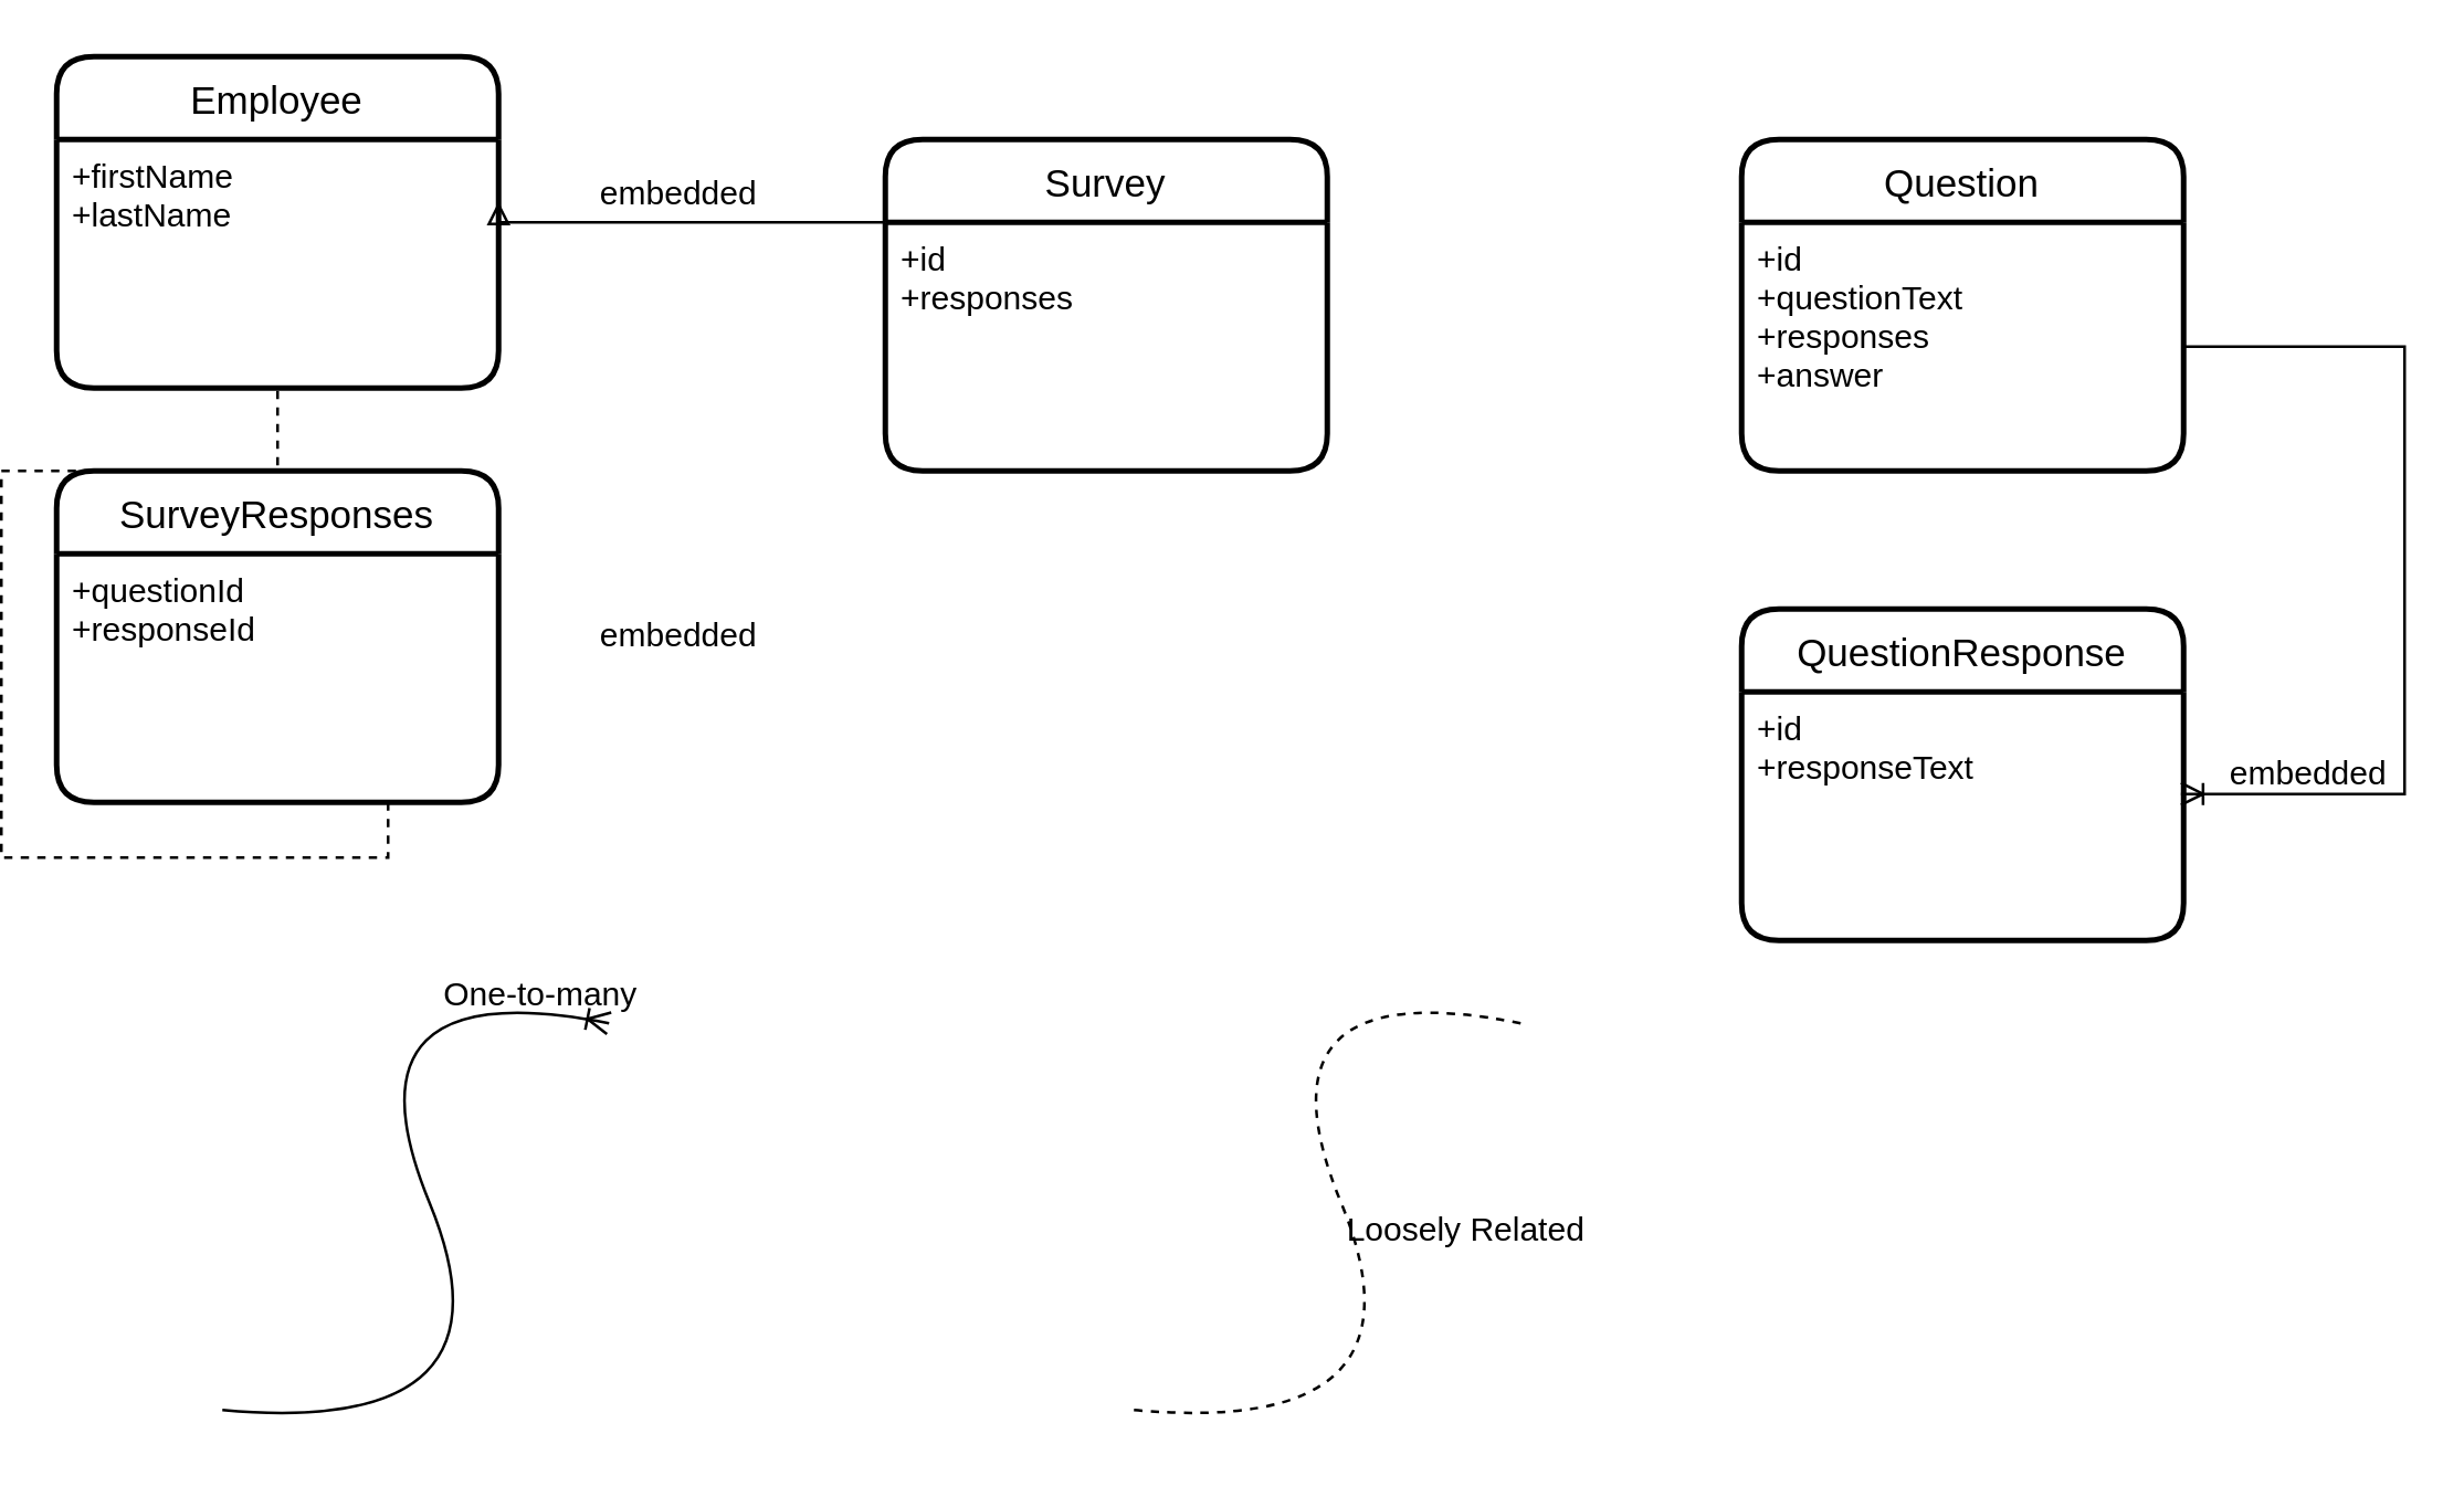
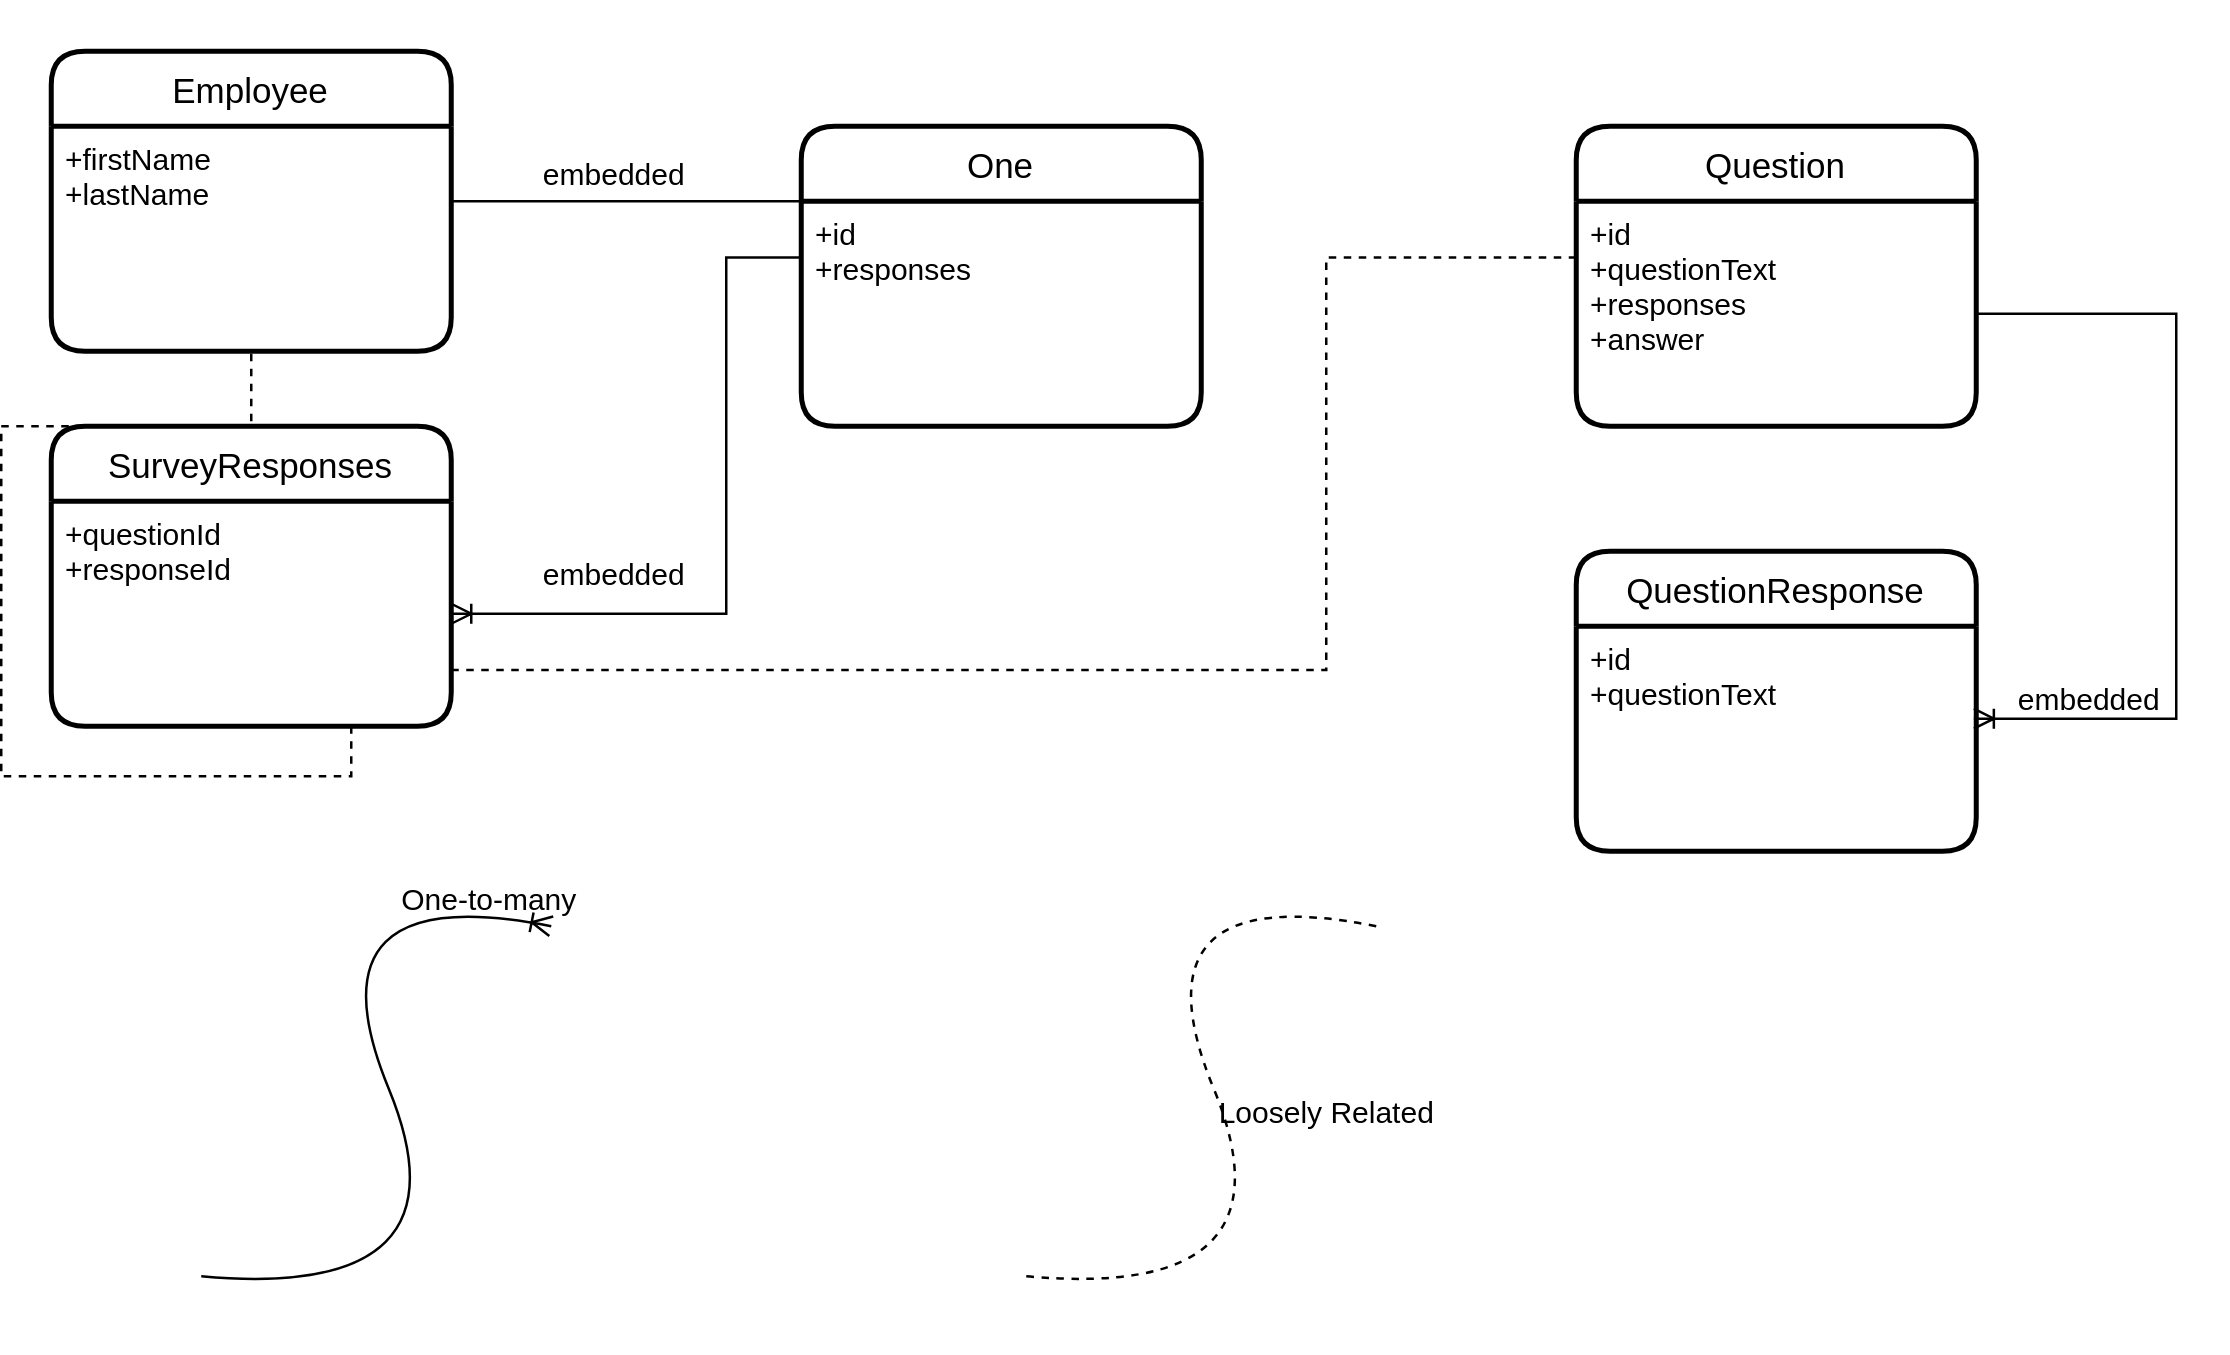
- <mxCell id="4" value="Survey" style="swimlane;childLayout=stackLayout;horizontal=1;startSize=30;horizontalStack=0;rounded=1;fontSize=14;fontStyle=0;strokeWidth=2;resizeParent=0;resizeLast=1;shadow=0;dashed=0;align=center;" vertex="1" parent="1"><mxGeometry x="320" y="50" width="160" height="120" as="geometry" /></mxCell>
+ <mxCell id="4" value="One" style="swimlane;childLayout=stackLayout;horizontal=1;startSize=30;horizontalStack=0;rounded=1;fontSize=14;fontStyle=0;strokeWidth=2;resizeParent=0;resizeLast=1;shadow=0;dashed=0;align=center;" vertex="1" parent="1"><mxGeometry x="320" y="50" width="160" height="120" as="geometry" /></mxCell>
- <mxCell id="8" style="edgeStyle=orthogonalEdgeStyle;rounded=0;orthogonalLoop=1;jettySize=auto;html=1;exitX=0;exitY=0;exitDx=0;exitDy=0;entryX=1;entryY=0.25;entryDx=0;entryDy=0;endArrow=block;endFill=0;" edge="1" parent="1" source="5" target="3"><mxGeometry relative="1" as="geometry"><Array as="points"><mxPoint x="280" y="80" /><mxPoint x="180" y="80" /></Array></mxGeometry></mxCell>
+ <mxCell id="8" style="edgeStyle=orthogonalEdgeStyle;rounded=0;orthogonalLoop=1;jettySize=auto;html=1;exitX=0;exitY=0;exitDx=0;exitDy=0;entryX=1;entryY=0.25;entryDx=0;entryDy=0;endArrow=none;endFill=0;" edge="1" parent="1" source="5" target="3"><mxGeometry relative="1" as="geometry"><Array as="points"><mxPoint x="280" y="80" /><mxPoint x="180" y="80" /></Array></mxGeometry></mxCell>
+ <mxCell id="9" style="edgeStyle=orthogonalEdgeStyle;rounded=0;orthogonalLoop=1;jettySize=auto;html=1;exitX=0;exitY=0.25;exitDx=0;exitDy=0;entryX=1;entryY=0.5;entryDx=0;entryDy=0;endArrow=ERoneToMany;endFill=0;" edge="1" parent="1" source="5" target="7"><mxGeometry relative="1" as="geometry"><Array as="points"><mxPoint x="290" y="103" /><mxPoint x="290" y="245" /></Array></mxGeometry></mxCell>
- <mxCell id="15" value="+id&#10;+responseText" style="align=left;strokeColor=none;fillColor=none;spacingLeft=4;fontSize=12;verticalAlign=top;resizable=0;rotatable=0;part=1;" vertex="1" parent="14"><mxGeometry y="30" width="160" height="90" as="geometry" /></mxCell>
+ <mxCell id="15" value="+id&#10;+questionText" style="align=left;strokeColor=none;fillColor=none;spacingLeft=4;fontSize=12;verticalAlign=top;resizable=0;rotatable=0;part=1;" vertex="1" parent="14"><mxGeometry y="30" width="160" height="90" as="geometry" /></mxCell>
+ <mxCell id="20" style="edgeStyle=orthogonalEdgeStyle;rounded=0;orthogonalLoop=1;jettySize=auto;html=1;exitX=1;exitY=0.75;exitDx=0;exitDy=0;entryX=0;entryY=0.25;entryDx=0;entryDy=0;endArrow=none;endFill=0;dashed=1;" edge="1" parent="1" source="7" target="11"><mxGeometry relative="1" as="geometry"><Array as="points"><mxPoint x="530" y="268" /><mxPoint x="530" y="103" /></Array></mxGeometry></mxCell>
